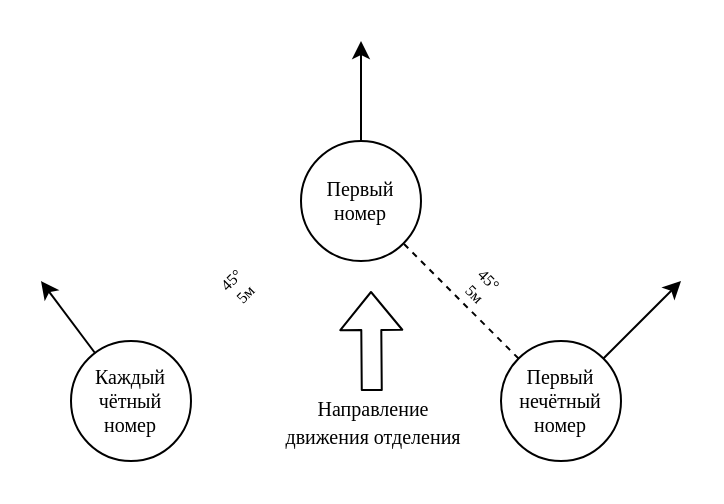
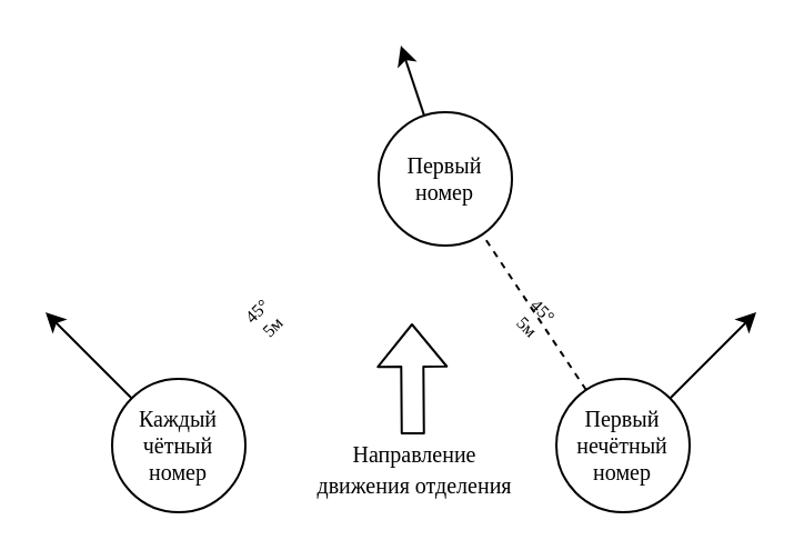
- <mxCell id="10" value="&lt;span style=&quot;color: rgb(0, 0, 0);&quot;&gt;Первый номер&lt;/span&gt;" style="ellipse;whiteSpace=wrap;html=1;aspect=fixed;fontSize=10;fontFamily=Comfortaa;fontSource=https%3A%2F%2Ffonts.googleapis.com%2Fcss%3Ffamily%3DComfortaa;fillColor=none;" parent="1" vertex="1"><mxGeometry x="150" y="70" width="60" height="60" as="geometry" /></mxCell>
+ <mxCell id="10" value="&lt;span style=&quot;color: rgb(0, 0, 0);&quot;&gt;Первый номер&lt;/span&gt;" style="ellipse;whiteSpace=wrap;html=1;aspect=fixed;fontSize=10;fontFamily=Comfortaa;fontSource=https%3A%2F%2Ffonts.googleapis.com%2Fcss%3Ffamily%3DComfortaa;fillColor=none;" parent="1" vertex="1"><mxGeometry x="170" y="50" width="60" height="60" as="geometry" /></mxCell>
- <mxCell id="2" value="Каждый чётный номер" style="ellipse;whiteSpace=wrap;html=1;aspect=fixed;fontSize=10;fontFamily=Comfortaa;fontSource=https%3A%2F%2Ffonts.googleapis.com%2Fcss%3Ffamily%3DComfortaa;fillColor=none;" parent="1" vertex="1"><mxGeometry x="35" y="170" width="60" height="60" as="geometry" /></mxCell>
+ <mxCell id="2" value="Каждый чётный номер" style="ellipse;whiteSpace=wrap;html=1;aspect=fixed;fontSize=10;fontFamily=Comfortaa;fontSource=https%3A%2F%2Ffonts.googleapis.com%2Fcss%3Ffamily%3DComfortaa;fillColor=none;" parent="1" vertex="1"><mxGeometry x="50" y="170" width="60" height="60" as="geometry" /></mxCell>
